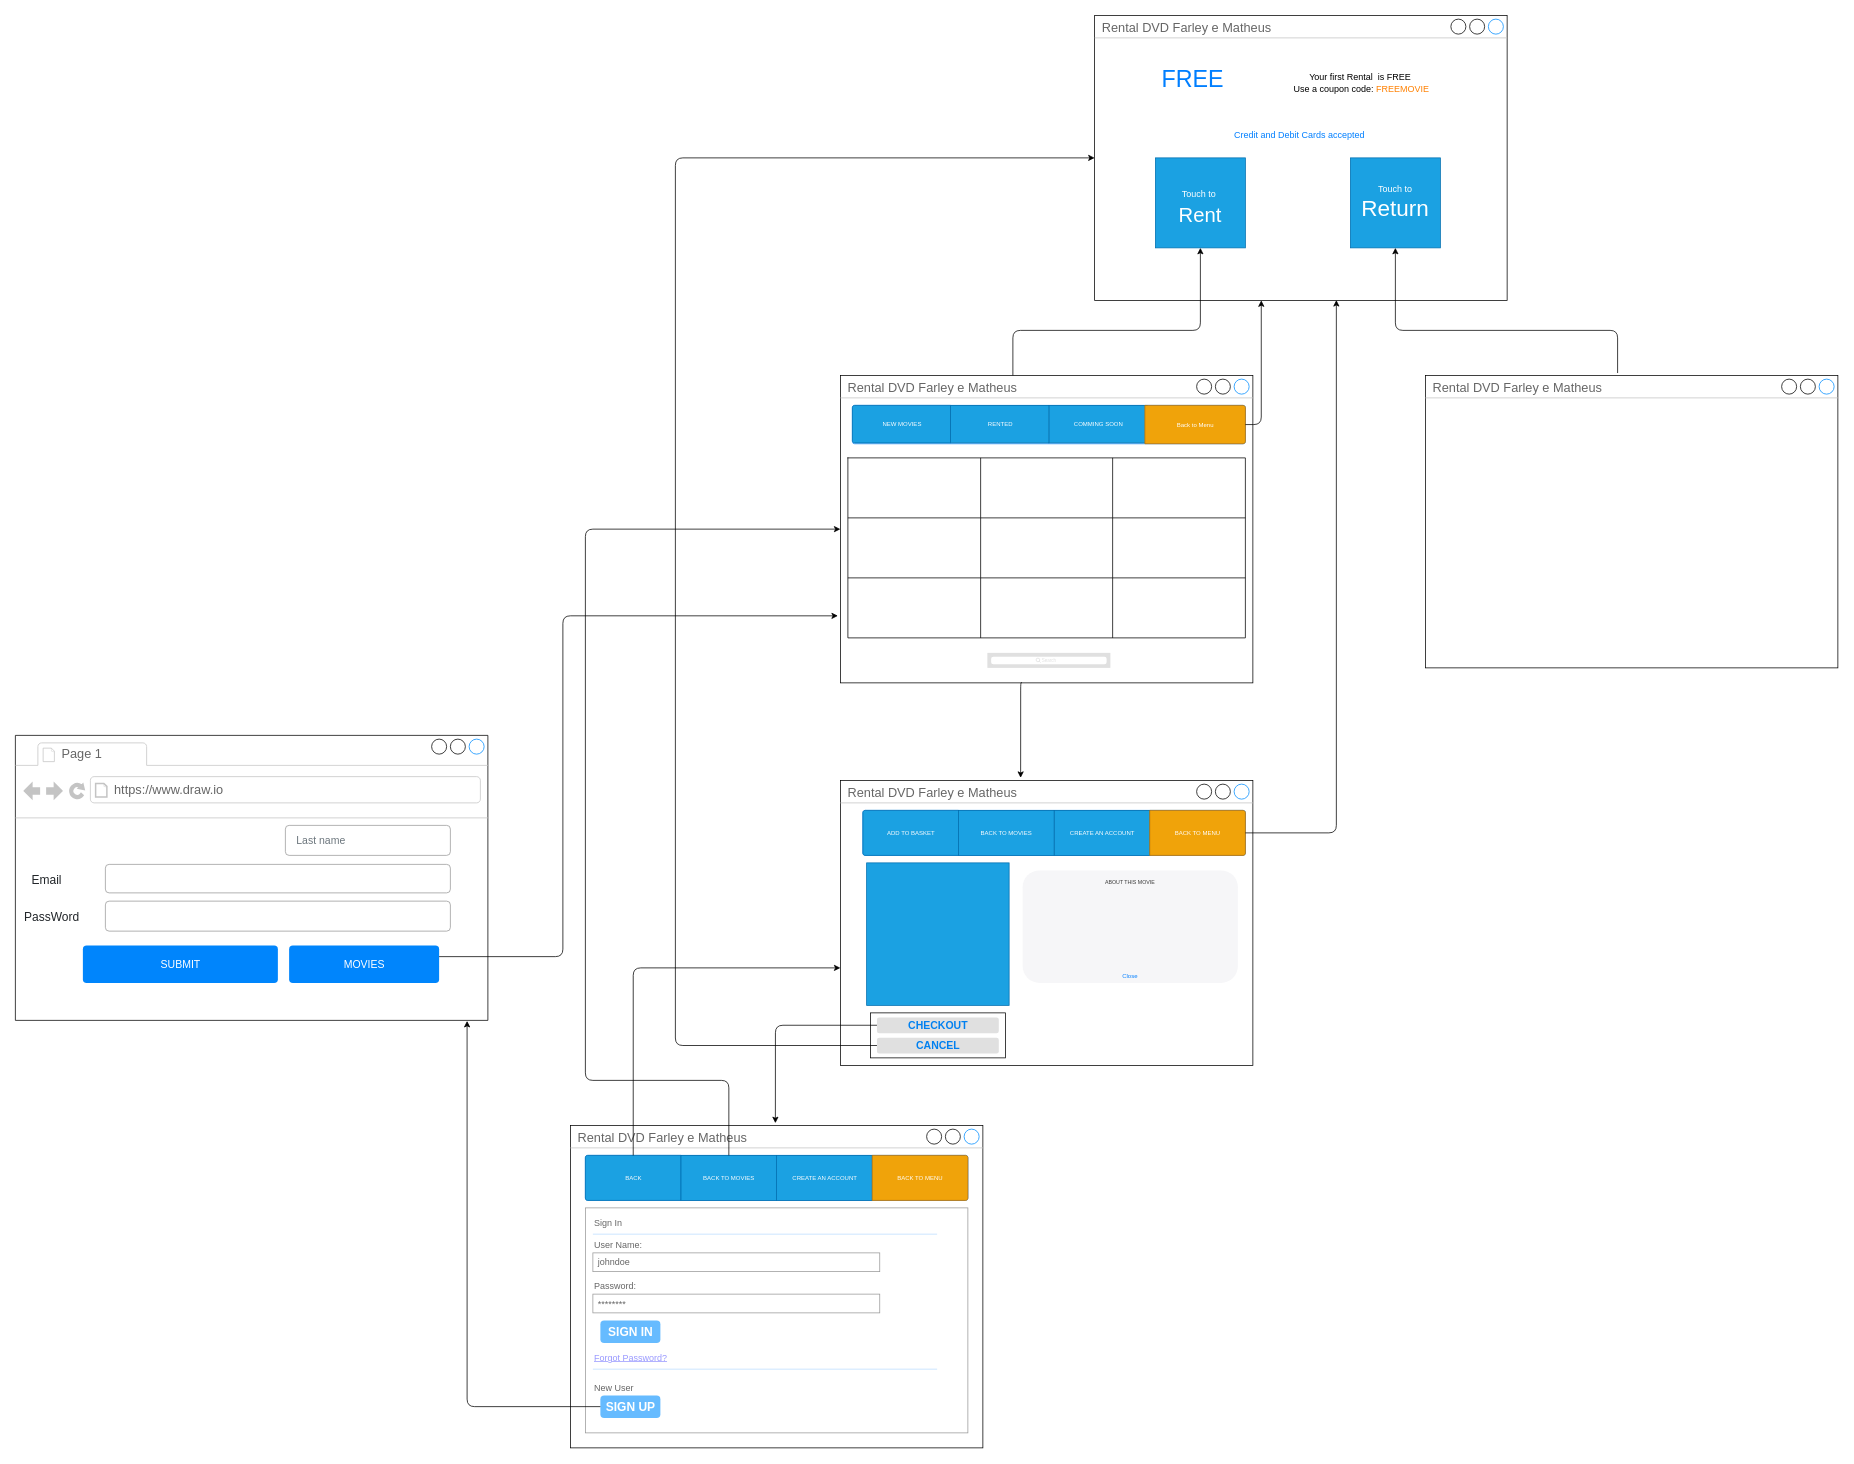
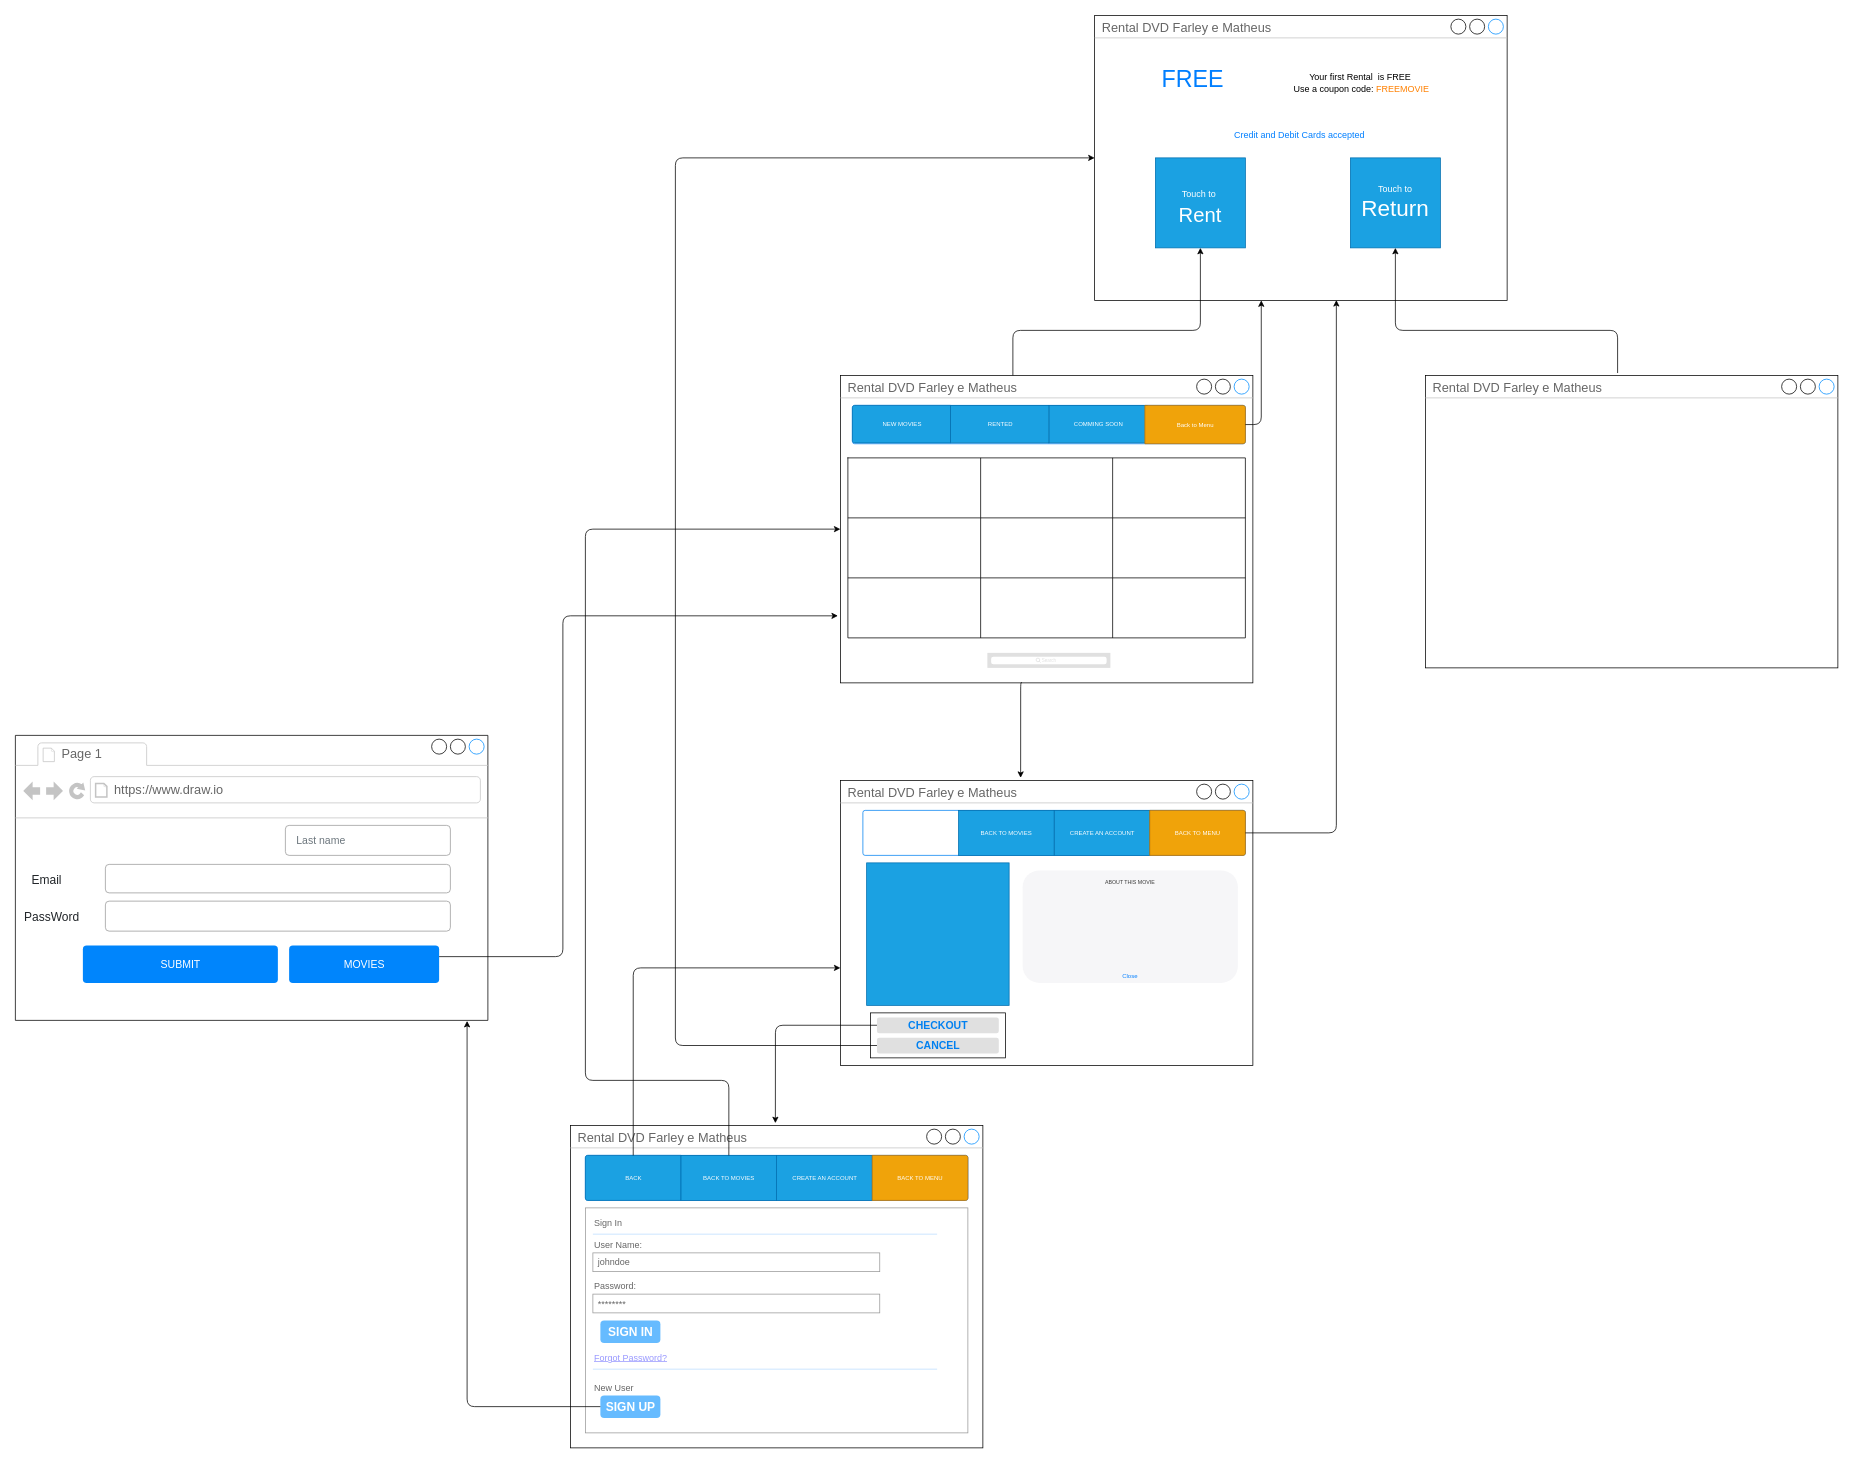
- <mxCell id="39" value="ADD TO BASKET" style="strokeColor=#006EAF;fillColor=#1ba1e2;html=1;strokeWidth=1;shadow=0;dashed=0;shape=mxgraph.ios7ui.leftButton;rSize=3;fontSize=8;fontColor=#ffffff;" vertex="1" parent="38"><mxGeometry width="127.5" height="60" as="geometry" /></mxCell>
